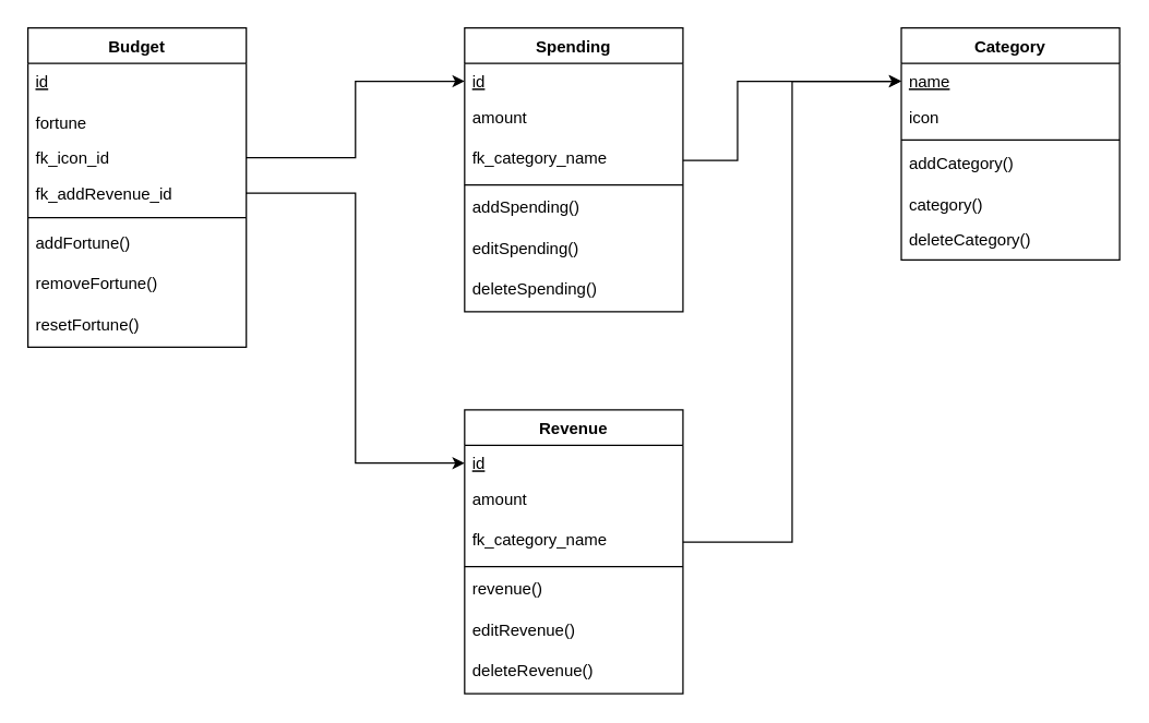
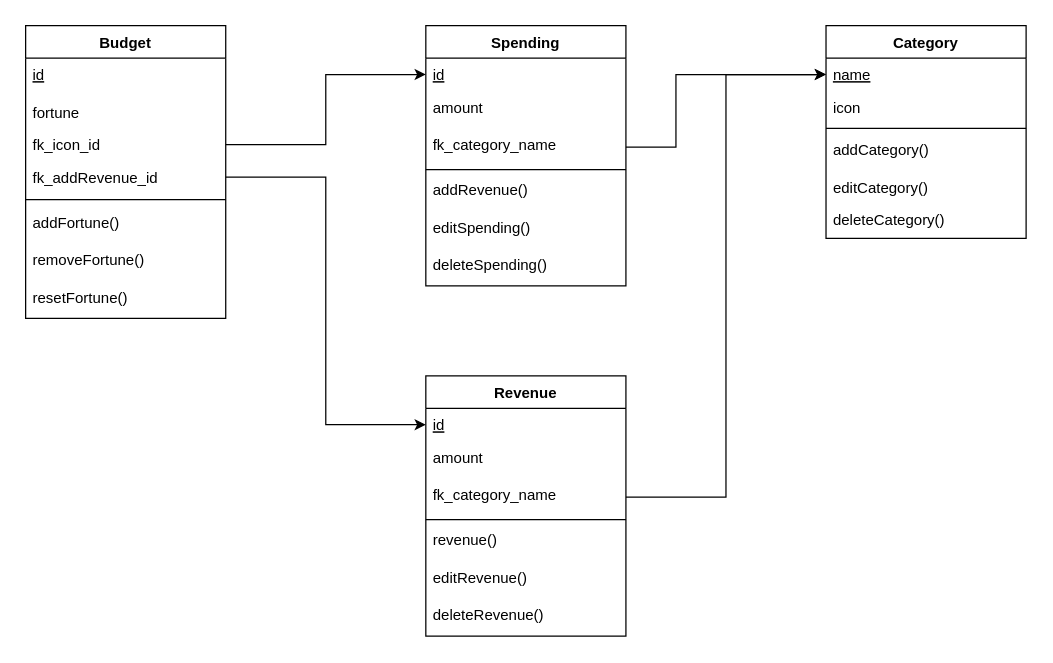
- <mxCell id="16" value="category()" style="text;align=left;verticalAlign=top;spacingLeft=4;spacingRight=4;overflow=hidden;rotatable=0;points=[[0,0.5],[1,0.5]];portConstraint=eastwest;" parent="11" vertex="1"><mxGeometry y="116" width="160" height="26" as="geometry" /></mxCell>
+ <mxCell id="16" value="editCategory()" style="text;align=left;verticalAlign=top;spacingLeft=4;spacingRight=4;overflow=hidden;rotatable=0;points=[[0,0.5],[1,0.5]];portConstraint=eastwest;" parent="11" vertex="1"><mxGeometry y="116" width="160" height="26" as="geometry" /></mxCell>
- <mxCell id="23" value="addSpending()" style="text;align=left;verticalAlign=top;resizable=0;points=[];autosize=1;strokeColor=none;fillColor=none;spacingLeft=4;spacingRight=4;" vertex="1" parent="18"><mxGeometry y="118" width="160" height="30" as="geometry" /></mxCell>
+ <mxCell id="23" value="addRevenue()" style="text;align=left;verticalAlign=top;resizable=0;points=[];autosize=1;strokeColor=none;fillColor=none;spacingLeft=4;spacingRight=4;" vertex="1" parent="18"><mxGeometry y="118" width="160" height="30" as="geometry" /></mxCell>
